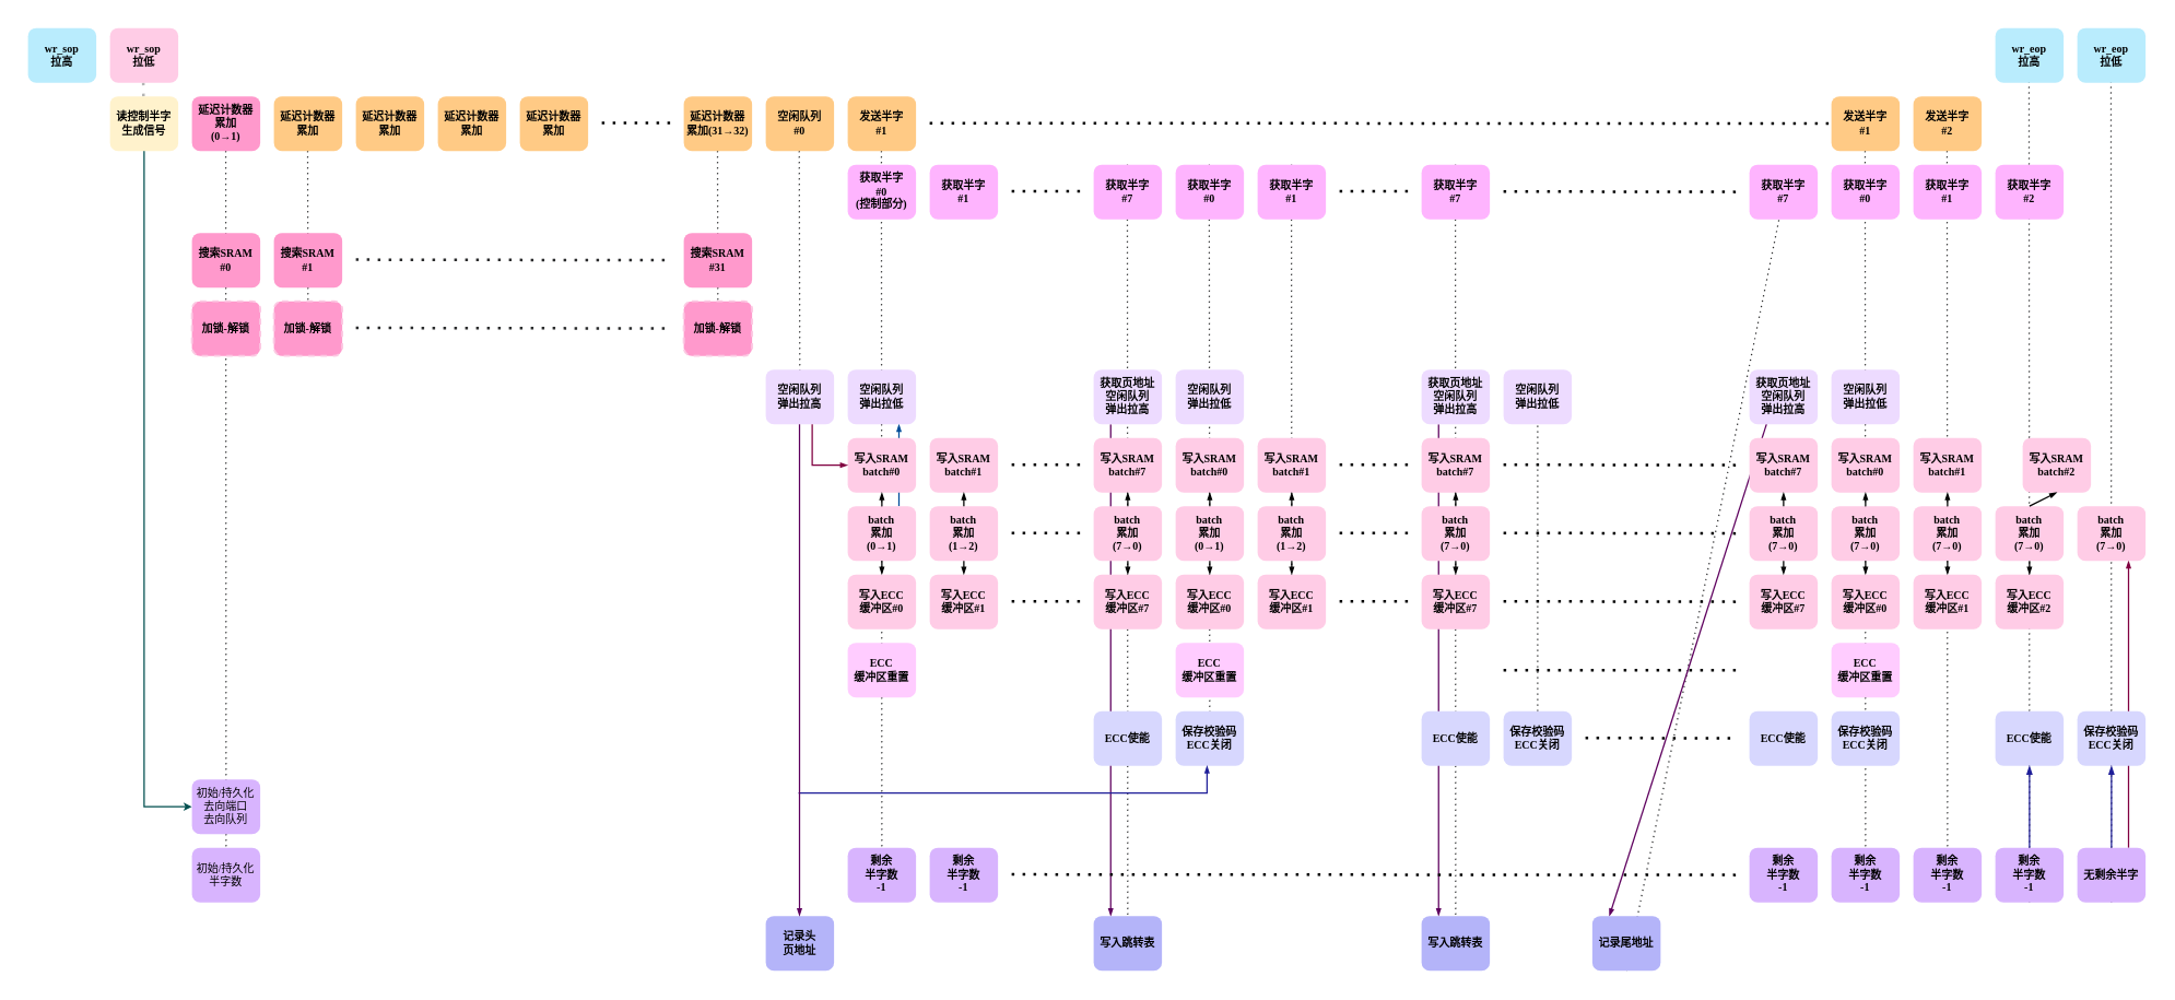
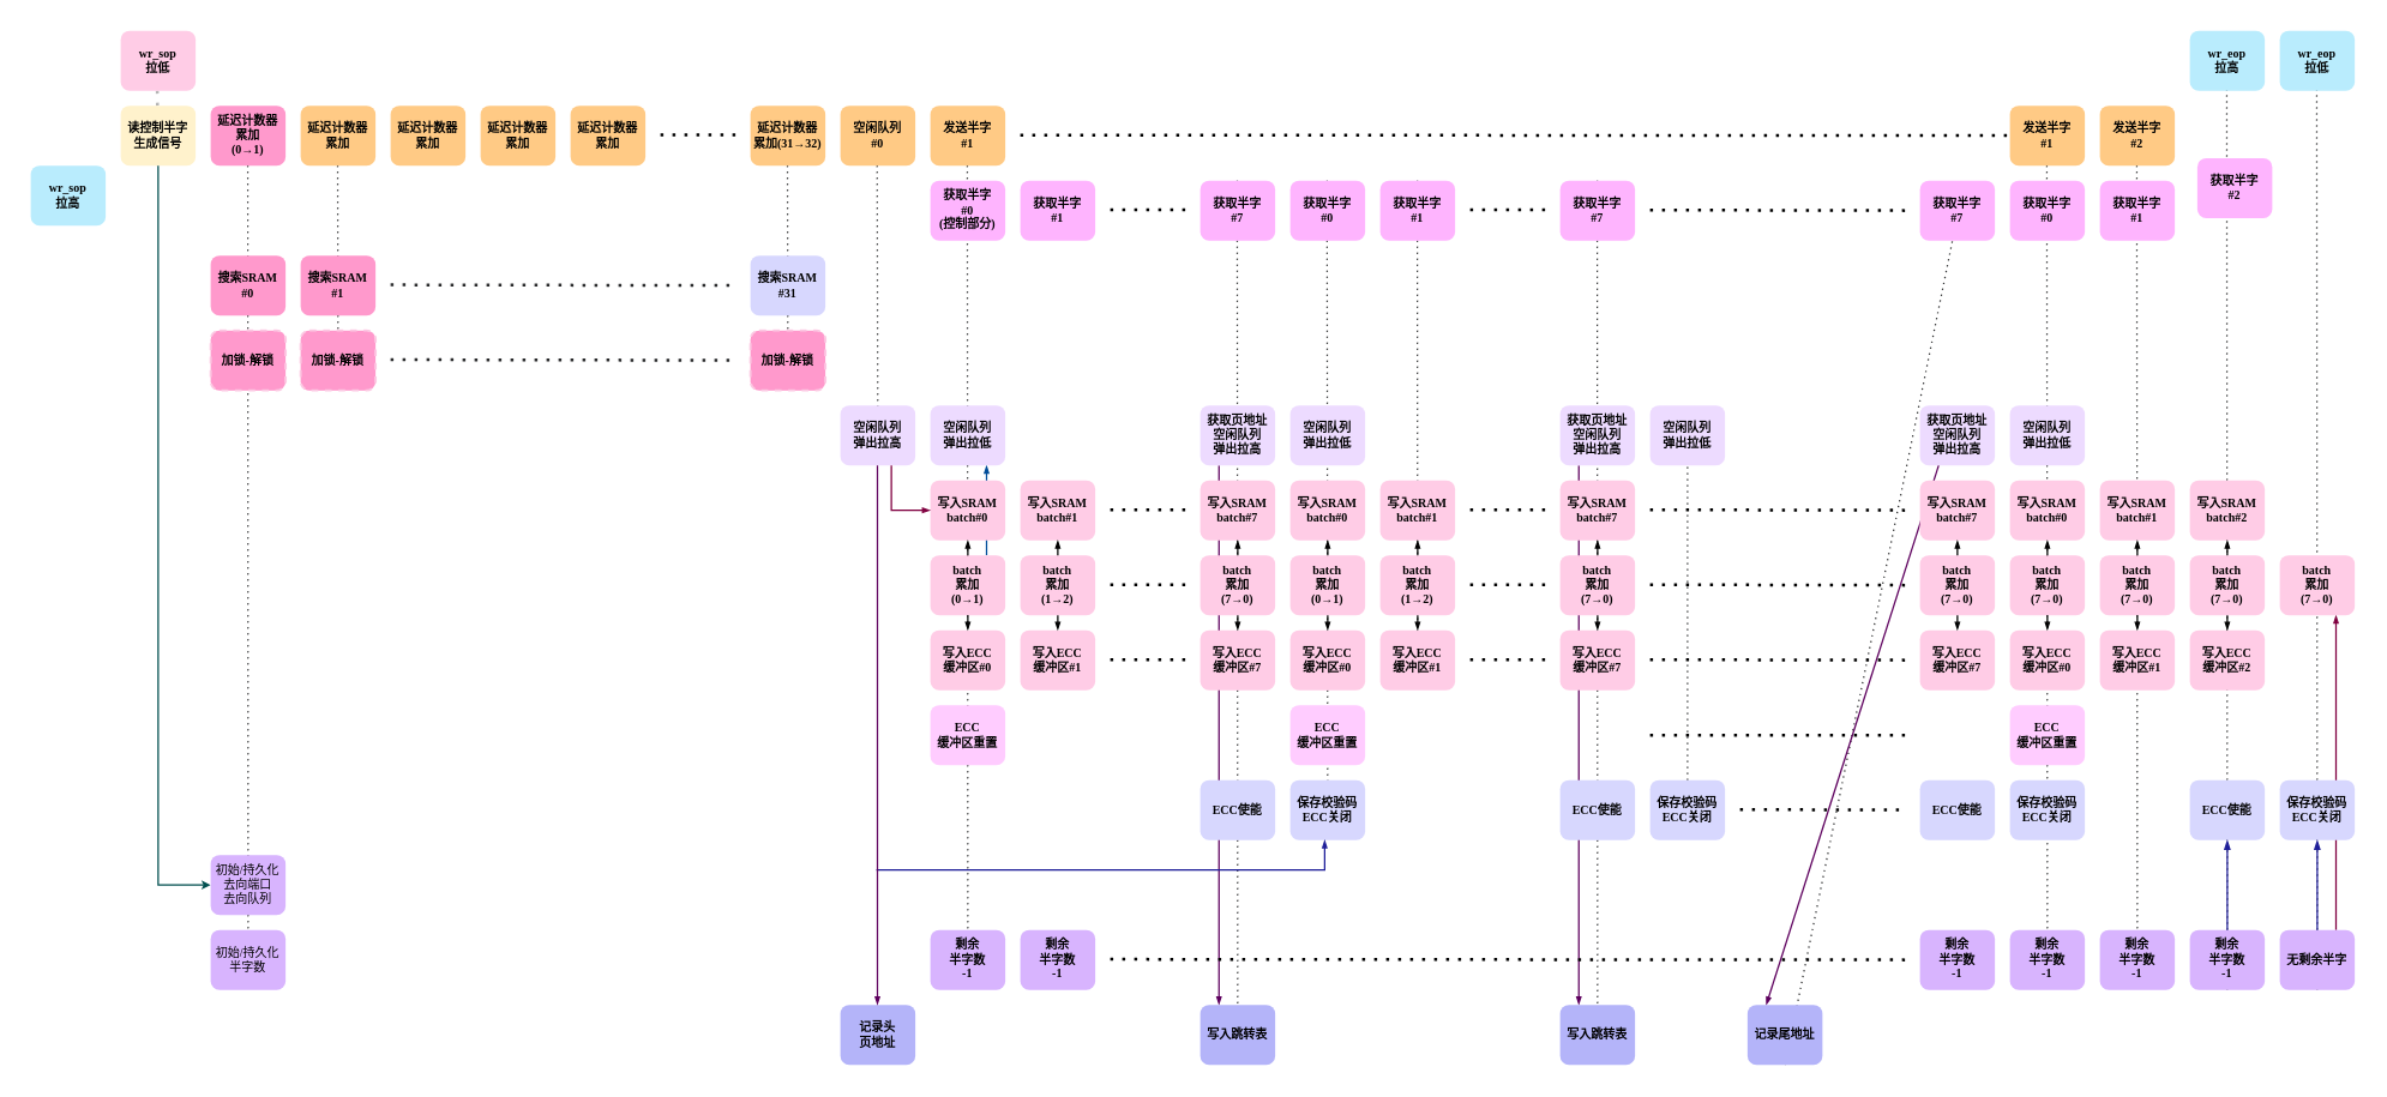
- <mxCell id="78" value="wr_sop&lt;br&gt;拉高" style="rounded=1;whiteSpace=wrap;html=1;shadow=0;labelBackgroundColor=none;strokeWidth=1;fontFamily=Verdana;fontSize=8;align=center;fillColor=#B9ECFD;fontStyle=1;strokeColor=none;" parent="1" vertex="1"><mxGeometry x="20" y="20" width="50" height="40" as="geometry" /></mxCell>
+ <mxCell id="78" value="wr_sop&lt;br&gt;拉高" style="rounded=1;whiteSpace=wrap;html=1;shadow=0;labelBackgroundColor=none;strokeWidth=1;fontFamily=Verdana;fontSize=8;align=center;fillColor=#B9ECFD;fontStyle=1;strokeColor=none;" parent="1" vertex="1"><mxGeometry x="20" y="110" width="50" height="40" as="geometry" /></mxCell>
- <mxCell id="156" value="获取半字&lt;br&gt;#2" style="rounded=1;whiteSpace=wrap;html=1;shadow=0;labelBackgroundColor=none;strokeWidth=1;fontFamily=Verdana;fontSize=8;align=center;fillColor=#feb4fe;fontStyle=1;strokeColor=none;" parent="1" vertex="1"><mxGeometry x="1460" y="120" width="50" height="40" as="geometry" /></mxCell>
+ <mxCell id="156" value="获取半字&lt;br&gt;#2" style="rounded=1;whiteSpace=wrap;html=1;shadow=0;labelBackgroundColor=none;strokeWidth=1;fontFamily=Verdana;fontSize=8;align=center;fillColor=#feb4fe;fontStyle=1;strokeColor=none;" parent="1" vertex="1"><mxGeometry x="1465" y="105" width="50" height="40" as="geometry" /></mxCell>
- <mxCell id="25" value="搜索SRAM&lt;br&gt;#31" style="rounded=1;whiteSpace=wrap;html=1;shadow=0;labelBackgroundColor=none;strokeWidth=1;fontFamily=Verdana;fontSize=8;align=center;fillColor=#FF99CC;fontStyle=1;strokeColor=none;" parent="1" vertex="1"><mxGeometry x="500" y="170" width="50" height="40" as="geometry" /></mxCell>
+ <mxCell id="25" value="搜索SRAM&lt;br&gt;#31" style="rounded=1;whiteSpace=wrap;html=1;shadow=0;labelBackgroundColor=none;strokeWidth=1;fontFamily=Verdana;fontSize=8;align=center;fillColor=#d7d7fe;fontStyle=1;strokeColor=none;" parent="1" vertex="1"><mxGeometry x="500" y="170" width="50" height="40" as="geometry" /></mxCell>
- <mxCell id="97" value="写入SRAM&lt;br&gt;batch#2" style="rounded=1;whiteSpace=wrap;html=1;shadow=0;labelBackgroundColor=none;strokeWidth=1;fontFamily=Verdana;fontSize=8;align=center;fillColor=#FFCCE6;fontStyle=1;strokeColor=none;" parent="1" vertex="1"><mxGeometry x="1480" y="320" width="50" height="40" as="geometry" /></mxCell>
+ <mxCell id="97" value="写入SRAM&lt;br&gt;batch#2" style="rounded=1;whiteSpace=wrap;html=1;shadow=0;labelBackgroundColor=none;strokeWidth=1;fontFamily=Verdana;fontSize=8;align=center;fillColor=#FFCCE6;fontStyle=1;strokeColor=none;" parent="1" vertex="1"><mxGeometry x="1460" y="320" width="50" height="40" as="geometry" /></mxCell>
